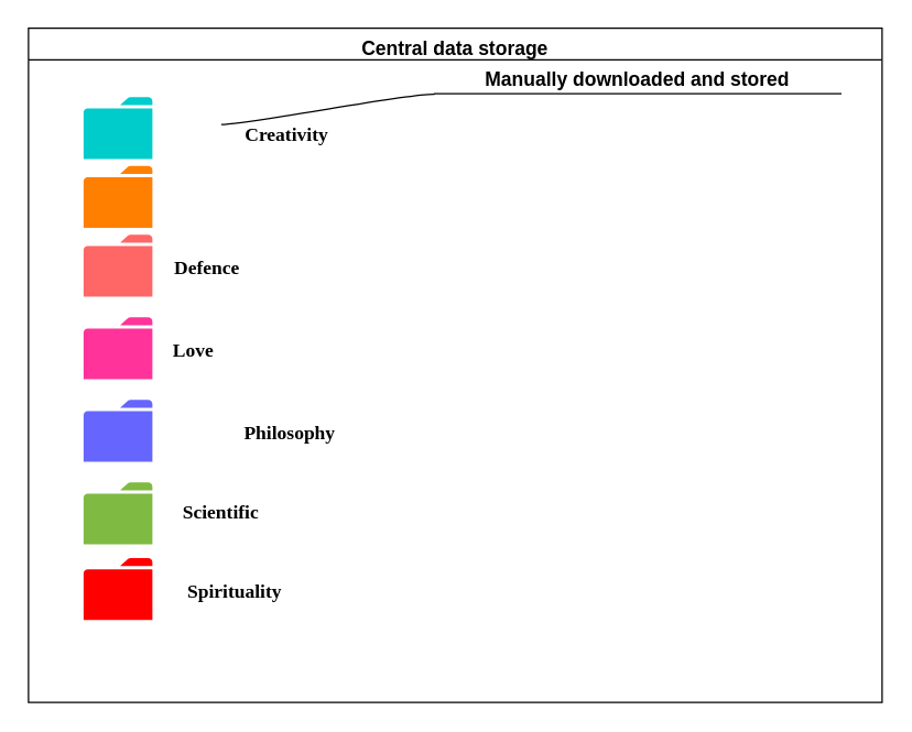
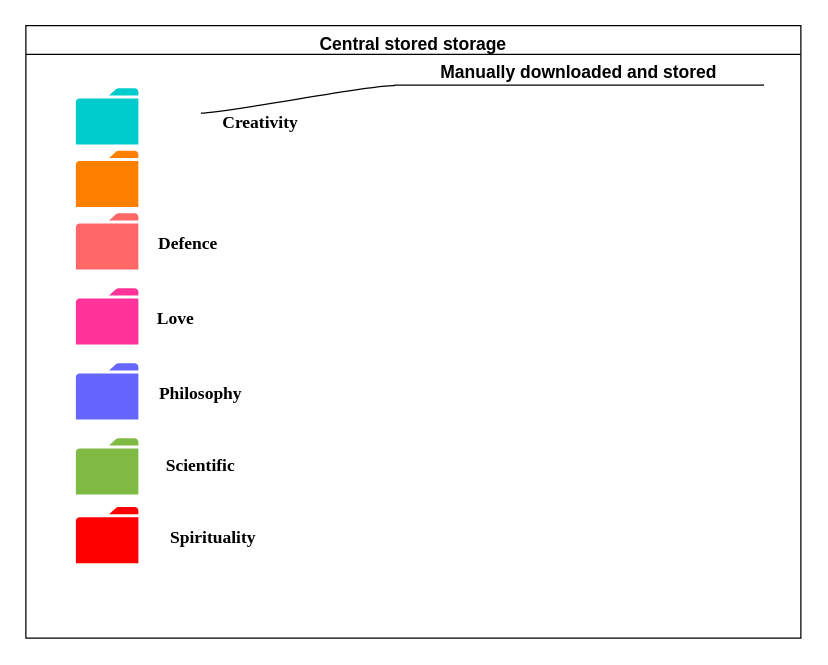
- <mxCell id="2" value="Central data storage&#10;" style="swimlane;startSize=23;fontSize=14;verticalAlign=top;" vertex="1" parent="1"><mxGeometry x="20" y="20" width="620" height="490" as="geometry"><mxRectangle x="500" y="-280" width="170" height="23" as="alternateBounds" /></mxGeometry></mxCell>
+ <mxCell id="2" value="Central stored storage&#10;" style="swimlane;startSize=23;fontSize=14;verticalAlign=top;" vertex="1" parent="1"><mxGeometry x="20" y="20" width="620" height="490" as="geometry"><mxRectangle x="500" y="-280" width="170" height="23" as="alternateBounds" /></mxGeometry></mxCell>
- <mxCell id="13" value="&lt;font style=&quot;font-size: 14px&quot; face=&quot;Lucida Console&quot;&gt;&lt;b&gt;Philosophy&lt;/b&gt;&lt;/font&gt;" style="text;html=1;strokeColor=none;fillColor=none;align=center;verticalAlign=middle;whiteSpace=wrap;rounded=0;" vertex="1" parent="2"><mxGeometry x="170" y="270" width="40" height="50" as="geometry" /></mxCell>
+ <mxCell id="13" value="&lt;font style=&quot;font-size: 14px&quot; face=&quot;Lucida Console&quot;&gt;&lt;b&gt;Philosophy&lt;/b&gt;&lt;/font&gt;" style="text;html=1;strokeColor=none;fillColor=none;align=center;verticalAlign=middle;whiteSpace=wrap;rounded=0;" vertex="1" parent="2"><mxGeometry x="120" y="270" width="40" height="50" as="geometry" /></mxCell>
